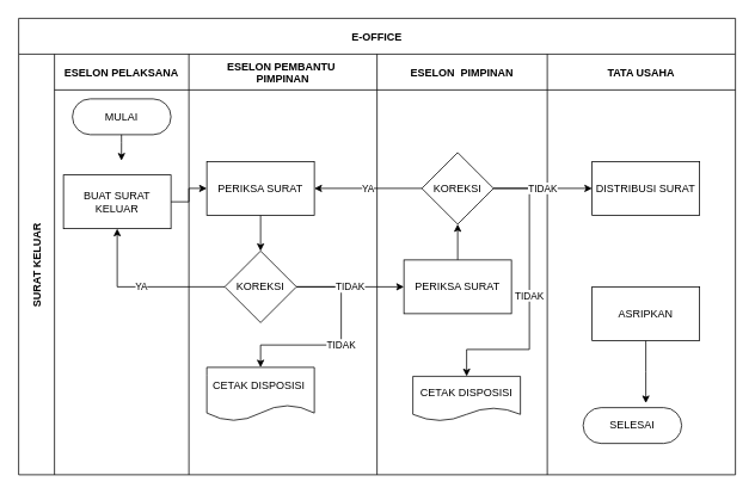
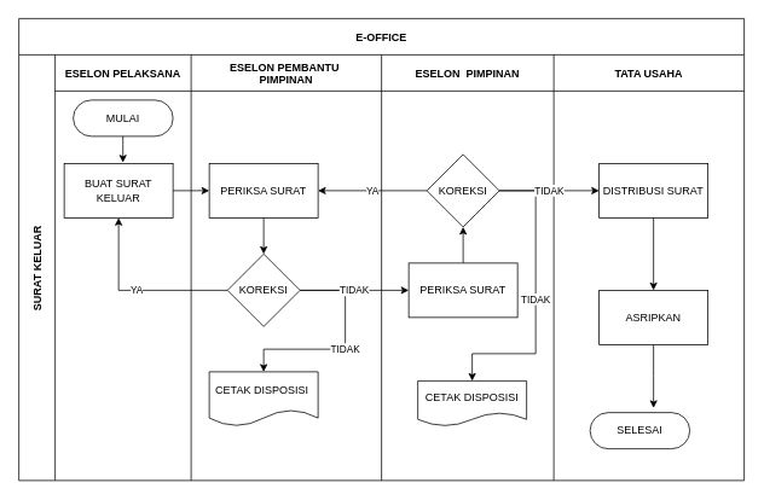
- <mxCell id="7" value="BUAT SURAT KELUAR" style="rounded=0;whiteSpace=wrap;html=1;" vertex="1" parent="4"><mxGeometry x="10" y="135" width="120" height="60" as="geometry" /></mxCell>
+ <mxCell id="7" value="BUAT SURAT KELUAR" style="rounded=0;whiteSpace=wrap;html=1;" vertex="1" parent="4"><mxGeometry x="10" y="120" width="120" height="60" as="geometry" /></mxCell>
+ <mxCell id="21" value="" style="edgeStyle=orthogonalEdgeStyle;rounded=0;orthogonalLoop=1;jettySize=auto;html=1;" edge="1" parent="20" source="22" target="24"><mxGeometry relative="1" as="geometry" /></mxCell>
